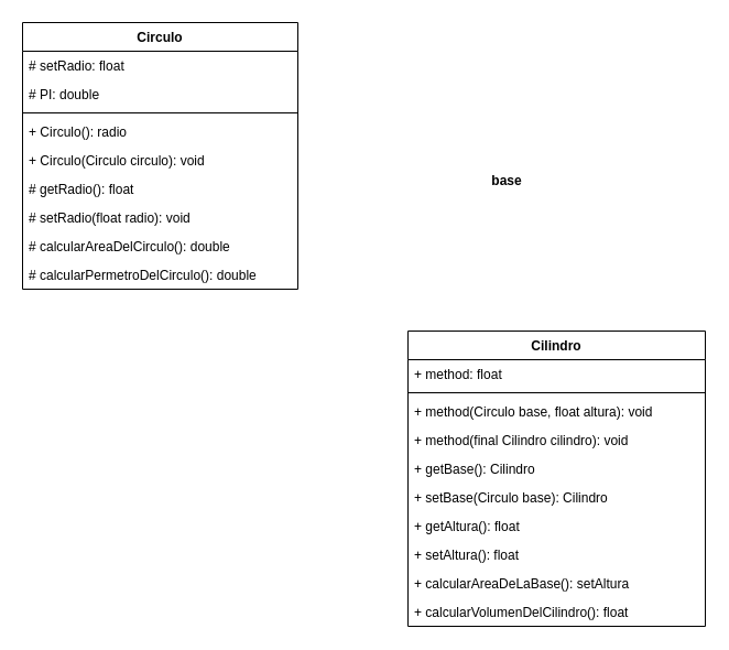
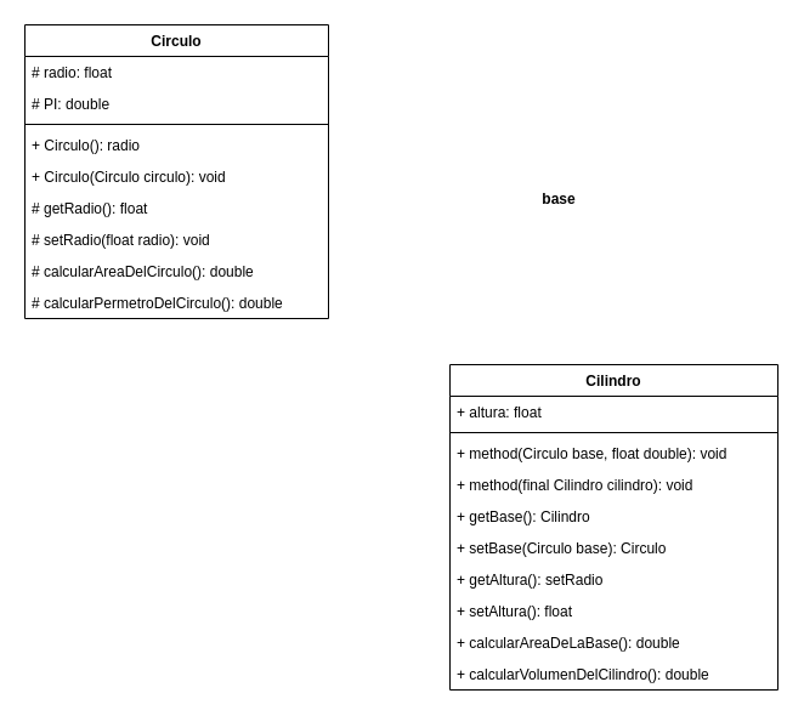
- <mxCell id="3" value="# setRadio: float" style="text;align=left;verticalAlign=top;spacingLeft=4;spacingRight=4;overflow=hidden;rotatable=0;points=[[0,0.5],[1,0.5]];portConstraint=eastwest;" vertex="1" parent="2"><mxGeometry y="26" width="250" height="26" as="geometry" /></mxCell>
+ <mxCell id="3" value="# radio: float" style="text;align=left;verticalAlign=top;spacingLeft=4;spacingRight=4;overflow=hidden;rotatable=0;points=[[0,0.5],[1,0.5]];portConstraint=eastwest;" vertex="1" parent="2"><mxGeometry y="26" width="250" height="26" as="geometry" /></mxCell>
- <mxCell id="13" value="+ method: float" style="text;strokeColor=none;fillColor=none;align=left;verticalAlign=top;spacingLeft=4;spacingRight=4;overflow=hidden;rotatable=0;points=[[0,0.5],[1,0.5]];portConstraint=eastwest;" vertex="1" parent="12"><mxGeometry y="26" width="270" height="26" as="geometry" /></mxCell>
+ <mxCell id="13" value="+ altura: float" style="text;strokeColor=none;fillColor=none;align=left;verticalAlign=top;spacingLeft=4;spacingRight=4;overflow=hidden;rotatable=0;points=[[0,0.5],[1,0.5]];portConstraint=eastwest;" vertex="1" parent="12"><mxGeometry y="26" width="270" height="26" as="geometry" /></mxCell>
- <mxCell id="15" value="+ method(Circulo base, float altura): void" style="text;strokeColor=none;fillColor=none;align=left;verticalAlign=top;spacingLeft=4;spacingRight=4;overflow=hidden;rotatable=0;points=[[0,0.5],[1,0.5]];portConstraint=eastwest;" vertex="1" parent="12"><mxGeometry y="60" width="270" height="26" as="geometry" /></mxCell>
+ <mxCell id="15" value="+ method(Circulo base, float double): void" style="text;strokeColor=none;fillColor=none;align=left;verticalAlign=top;spacingLeft=4;spacingRight=4;overflow=hidden;rotatable=0;points=[[0,0.5],[1,0.5]];portConstraint=eastwest;" vertex="1" parent="12"><mxGeometry y="60" width="270" height="26" as="geometry" /></mxCell>
- <mxCell id="18" value="+ setBase(Circulo base): Cilindro" style="text;strokeColor=none;fillColor=none;align=left;verticalAlign=top;spacingLeft=4;spacingRight=4;overflow=hidden;rotatable=0;points=[[0,0.5],[1,0.5]];portConstraint=eastwest;" vertex="1" parent="12"><mxGeometry y="138" width="270" height="26" as="geometry" /></mxCell>
+ <mxCell id="18" value="+ setBase(Circulo base): Circulo" style="text;strokeColor=none;fillColor=none;align=left;verticalAlign=top;spacingLeft=4;spacingRight=4;overflow=hidden;rotatable=0;points=[[0,0.5],[1,0.5]];portConstraint=eastwest;" vertex="1" parent="12"><mxGeometry y="138" width="270" height="26" as="geometry" /></mxCell>
- <mxCell id="19" value="+ getAltura(): float" style="text;strokeColor=none;fillColor=none;align=left;verticalAlign=top;spacingLeft=4;spacingRight=4;overflow=hidden;rotatable=0;points=[[0,0.5],[1,0.5]];portConstraint=eastwest;" vertex="1" parent="12"><mxGeometry y="164" width="270" height="26" as="geometry" /></mxCell>
+ <mxCell id="19" value="+ getAltura(): setRadio" style="text;strokeColor=none;fillColor=none;align=left;verticalAlign=top;spacingLeft=4;spacingRight=4;overflow=hidden;rotatable=0;points=[[0,0.5],[1,0.5]];portConstraint=eastwest;" vertex="1" parent="12"><mxGeometry y="164" width="270" height="26" as="geometry" /></mxCell>
- <mxCell id="21" value="+ calcularAreaDeLaBase(): setAltura" style="text;strokeColor=none;fillColor=none;align=left;verticalAlign=top;spacingLeft=4;spacingRight=4;overflow=hidden;rotatable=0;points=[[0,0.5],[1,0.5]];portConstraint=eastwest;" vertex="1" parent="12"><mxGeometry y="216" width="270" height="26" as="geometry" /></mxCell>
+ <mxCell id="21" value="+ calcularAreaDeLaBase(): double" style="text;strokeColor=none;fillColor=none;align=left;verticalAlign=top;spacingLeft=4;spacingRight=4;overflow=hidden;rotatable=0;points=[[0,0.5],[1,0.5]];portConstraint=eastwest;" vertex="1" parent="12"><mxGeometry y="216" width="270" height="26" as="geometry" /></mxCell>
- <mxCell id="22" value="+ calcularVolumenDelCilindro(): float" style="text;strokeColor=none;fillColor=none;align=left;verticalAlign=top;spacingLeft=4;spacingRight=4;overflow=hidden;rotatable=0;points=[[0,0.5],[1,0.5]];portConstraint=eastwest;" vertex="1" parent="12"><mxGeometry y="242" width="270" height="26" as="geometry" /></mxCell>
+ <mxCell id="22" value="+ calcularVolumenDelCilindro(): double" style="text;strokeColor=none;fillColor=none;align=left;verticalAlign=top;spacingLeft=4;spacingRight=4;overflow=hidden;rotatable=0;points=[[0,0.5],[1,0.5]];portConstraint=eastwest;" vertex="1" parent="12"><mxGeometry y="242" width="270" height="26" as="geometry" /></mxCell>
